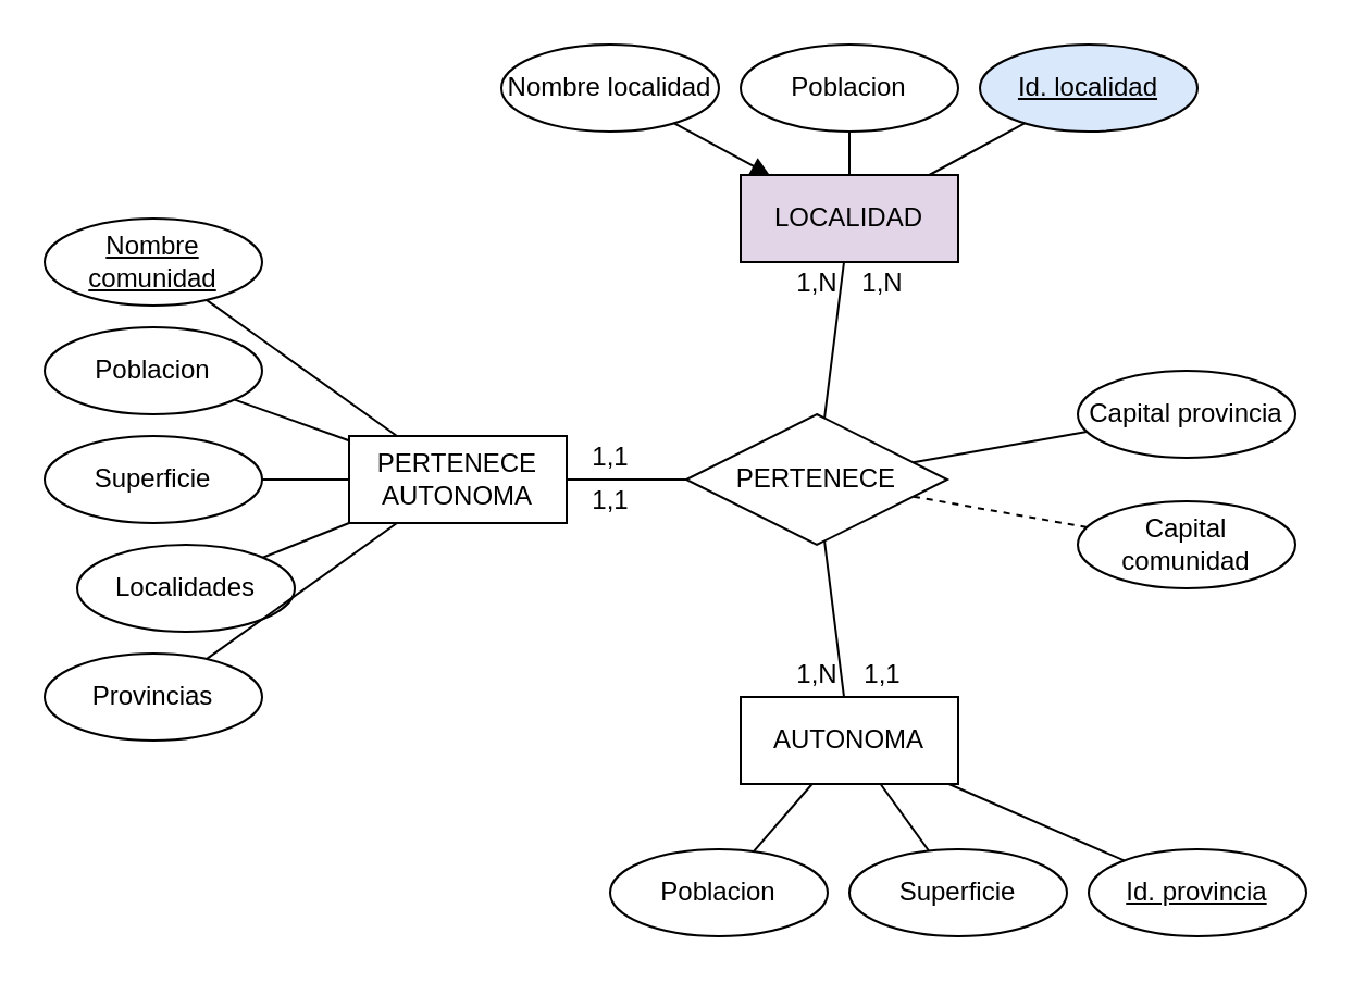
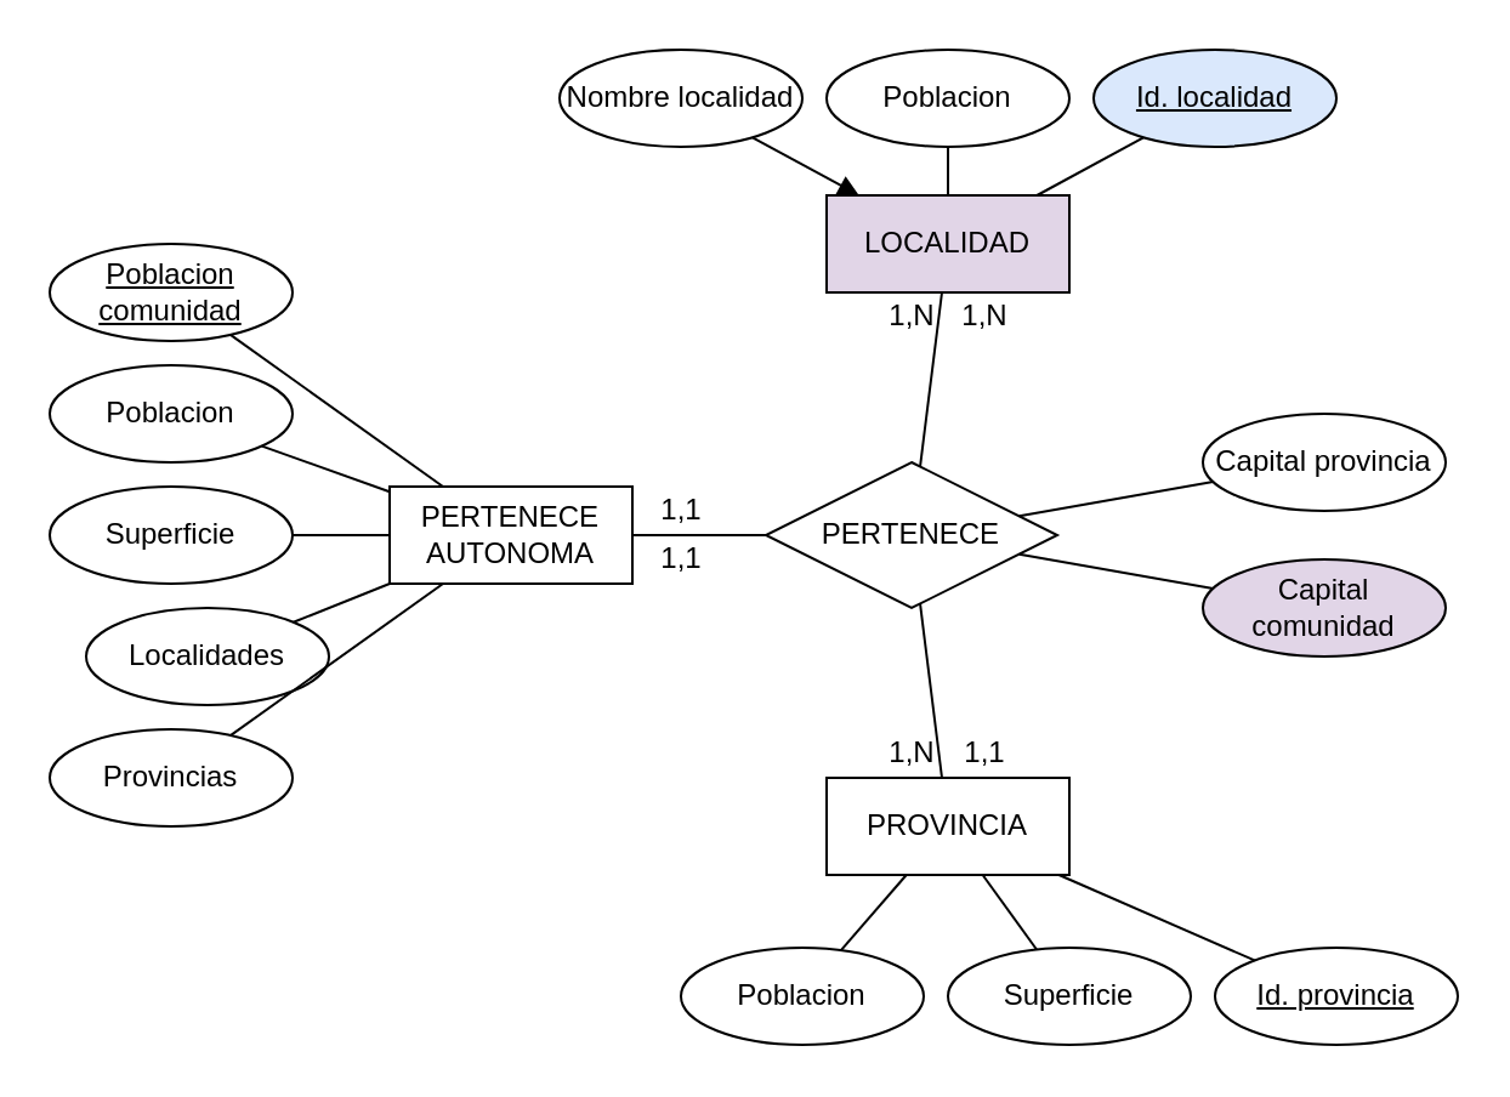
- <mxCell id="10" value="&lt;u&gt;Nombre comunidad&lt;/u&gt;" style="ellipse;whiteSpace=wrap;html=1;align=center;" vertex="1" parent="1"><mxGeometry x="20" y="100" width="100" height="40" as="geometry" /></mxCell>
+ <mxCell id="10" value="&lt;u&gt;Poblacion comunidad&lt;/u&gt;" style="ellipse;whiteSpace=wrap;html=1;align=center;" vertex="1" parent="1"><mxGeometry x="20" y="100" width="100" height="40" as="geometry" /></mxCell>
- <mxCell id="34" value="" style="endArrow=none;html=1;rounded=0;dashed=1;" edge="1" parent="1" source="30" target="13"><mxGeometry relative="1" as="geometry"><mxPoint x="160" y="260" as="sourcePoint" /><mxPoint x="200" y="260" as="targetPoint" /></mxGeometry></mxCell>
+ <mxCell id="34" value="" style="endArrow=none;html=1;rounded=0;" edge="1" parent="1" source="30" target="13"><mxGeometry relative="1" as="geometry"><mxPoint x="160" y="260" as="sourcePoint" /><mxPoint x="200" y="260" as="targetPoint" /></mxGeometry></mxCell>
- <mxCell id="30" value="Capital comunidad" style="ellipse;whiteSpace=wrap;html=1;align=center;" vertex="1" parent="1"><mxGeometry x="495" y="230" width="100" height="40" as="geometry" /></mxCell>
+ <mxCell id="30" value="Capital comunidad" style="ellipse;whiteSpace=wrap;html=1;align=center;fillColor=#e1d5e7;" vertex="1" parent="1"><mxGeometry x="495" y="230" width="100" height="40" as="geometry" /></mxCell>
- <mxCell id="4" value="AUTONOMA" style="whiteSpace=wrap;html=1;align=center;" vertex="1" parent="1"><mxGeometry x="340" y="320" width="100" height="40" as="geometry" /></mxCell>
+ <mxCell id="4" value="PROVINCIA" style="whiteSpace=wrap;html=1;align=center;" vertex="1" parent="1"><mxGeometry x="340" y="320" width="100" height="40" as="geometry" /></mxCell>
